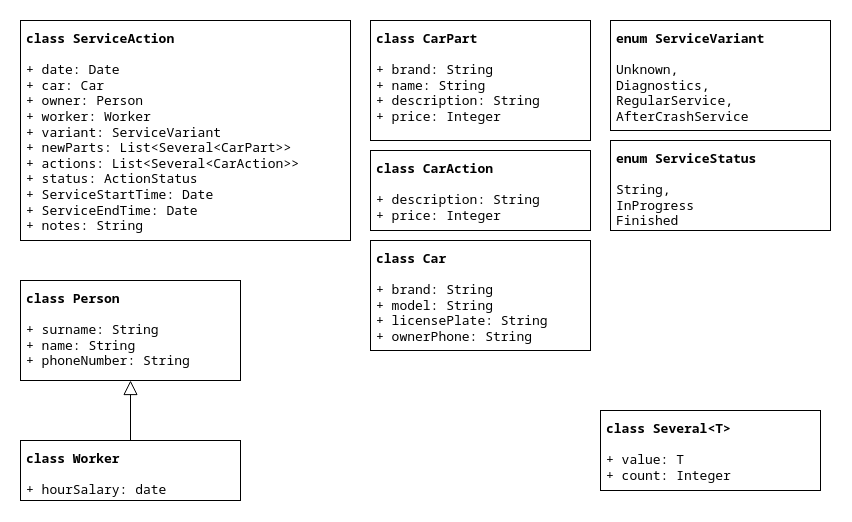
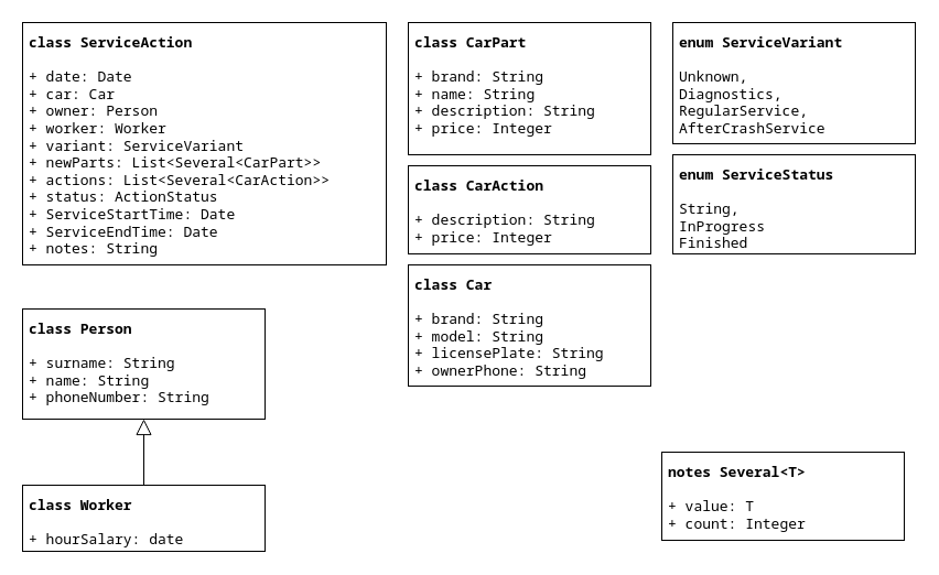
- <mxCell id="5" value="&lt;b&gt;class Several&amp;lt;T&amp;gt;&lt;br&gt;&lt;/b&gt;&lt;br&gt;+ value: T&lt;br&gt;+ count: Integer" style="text;html=1;align=left;verticalAlign=top;whiteSpace=wrap;rounded=0;fontFamily=Noto Sans Mono;fontSource=https%3A%2F%2Ffonts.googleapis.com%2Fcss%3Ffamily%3DNoto%2BSans%2BMono;fontSize=13;strokeColor=#000000;fillColor=#ffffff;spacing=6;" parent="1" vertex="1"><mxGeometry x="600" y="410" width="220" height="80" as="geometry" /></mxCell>
+ <mxCell id="5" value="&lt;b&gt;notes Several&amp;lt;T&amp;gt;&lt;br&gt;&lt;/b&gt;&lt;br&gt;+ value: T&lt;br&gt;+ count: Integer" style="text;html=1;align=left;verticalAlign=top;whiteSpace=wrap;rounded=0;fontFamily=Noto Sans Mono;fontSource=https%3A%2F%2Ffonts.googleapis.com%2Fcss%3Ffamily%3DNoto%2BSans%2BMono;fontSize=13;strokeColor=#000000;fillColor=#ffffff;spacing=6;" parent="1" vertex="1"><mxGeometry x="600" y="410" width="220" height="80" as="geometry" /></mxCell>
